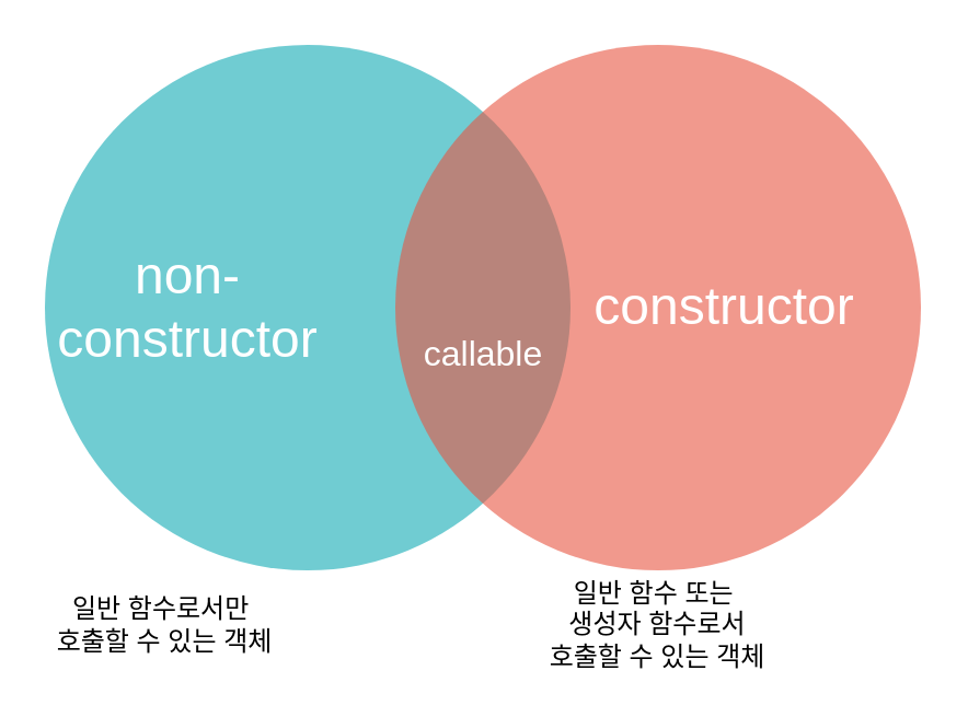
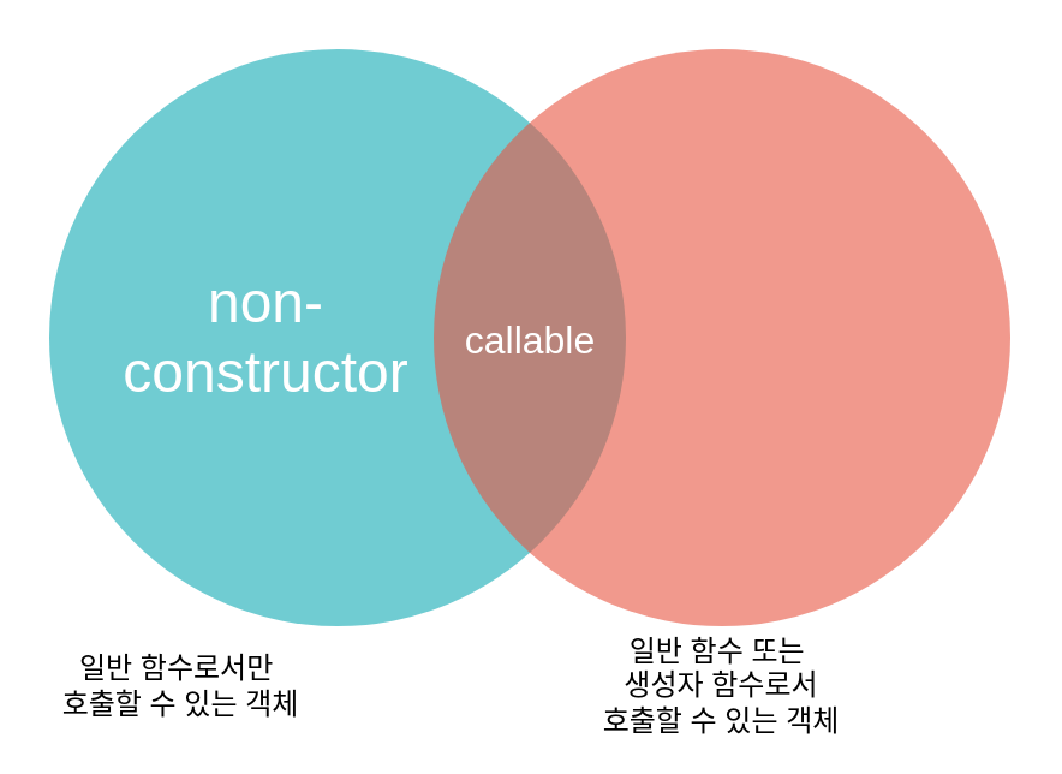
- <mxCell id="4" value="non-&lt;br&gt;constructor" style="text;fontSize=24;align=center;verticalAlign=middle;html=1;fontColor=#FFFFFF;" parent="1" vertex="1"><mxGeometry x="25" y="105" width="120" height="70" as="geometry" /></mxCell>
+ <mxCell id="4" value="non-&lt;br&gt;constructor" style="text;fontSize=24;align=center;verticalAlign=middle;html=1;fontColor=#FFFFFF;" parent="1" vertex="1"><mxGeometry x="50" y="105" width="120" height="70" as="geometry" /></mxCell>
- <mxCell id="5" value="constructor" style="text;fontSize=24;align=center;verticalAlign=middle;html=1;fontColor=#FFFFFF;" parent="1" vertex="1"><mxGeometry x="270" y="105" width="120" height="70" as="geometry" /></mxCell>
- <mxCell id="6" value="callable" style="text;align=center;html=1;fontColor=#FFFFFF;fontSize=16;" parent="1" vertex="1"><mxGeometry x="200" y="145" width="40" height="30" as="geometry" /></mxCell>
+ <mxCell id="6" value="callable" style="text;align=center;html=1;fontColor=#FFFFFF;fontSize=16;" parent="1" vertex="1"><mxGeometry x="200" y="125" width="40" height="30" as="geometry" /></mxCell>
